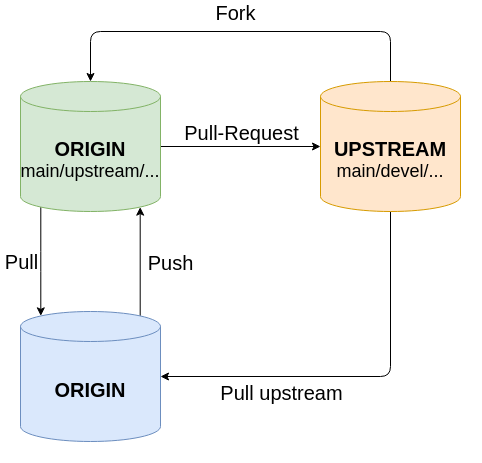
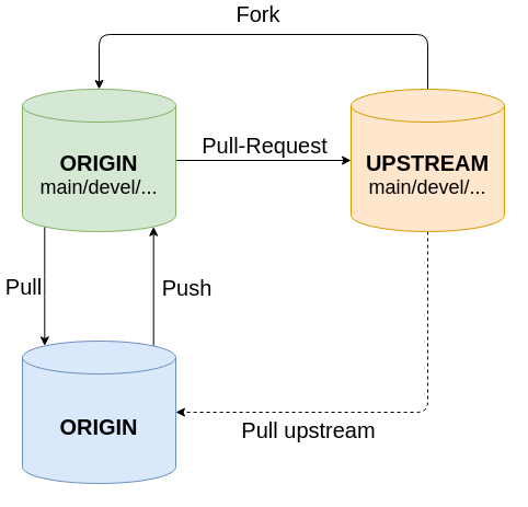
- <mxCell id="11" value="&lt;font style=&quot;&quot;&gt;&lt;b style=&quot;font-size: 20px;&quot;&gt;ORIGIN&lt;/b&gt;&lt;br&gt;&lt;font style=&quot;font-size: 18px;&quot;&gt;main/upstream/...&lt;/font&gt;&lt;br&gt;&lt;/font&gt;" style="shape=cylinder3;whiteSpace=wrap;html=1;boundedLbl=1;backgroundOutline=1;size=15;fillColor=#d5e8d4;strokeColor=#82b366;" vertex="1" parent="1"><mxGeometry x="20" y="70" width="140" height="130" as="geometry" /></mxCell>
+ <mxCell id="11" value="&lt;font style=&quot;&quot;&gt;&lt;b style=&quot;font-size: 20px;&quot;&gt;ORIGIN&lt;/b&gt;&lt;br&gt;&lt;font style=&quot;font-size: 18px;&quot;&gt;main/devel/...&lt;/font&gt;&lt;br&gt;&lt;/font&gt;" style="shape=cylinder3;whiteSpace=wrap;html=1;boundedLbl=1;backgroundOutline=1;size=15;fillColor=#d5e8d4;strokeColor=#82b366;" vertex="1" parent="1"><mxGeometry x="20" y="70" width="140" height="130" as="geometry" /></mxCell>
- <mxCell id="4" style="edgeStyle=orthogonalEdgeStyle;rounded=1;orthogonalLoop=1;jettySize=auto;html=1;fontSize=20;entryX=1;entryY=0.5;entryDx=0;entryDy=0;entryPerimeter=0;" edge="1" parent="1" source="6" target="14"><mxGeometry relative="1" as="geometry"><mxPoint x="180" y="370" as="targetPoint" /><Array as="points"><mxPoint x="390" y="365" /></Array></mxGeometry></mxCell>
+ <mxCell id="4" style="edgeStyle=orthogonalEdgeStyle;rounded=1;orthogonalLoop=1;jettySize=auto;html=1;fontSize=20;entryX=1;entryY=0.5;entryDx=0;entryDy=0;entryPerimeter=0;dashed=1;" edge="1" parent="1" source="6" target="14"><mxGeometry relative="1" as="geometry"><mxPoint x="180" y="370" as="targetPoint" /><Array as="points"><mxPoint x="390" y="365" /></Array></mxGeometry></mxCell>
